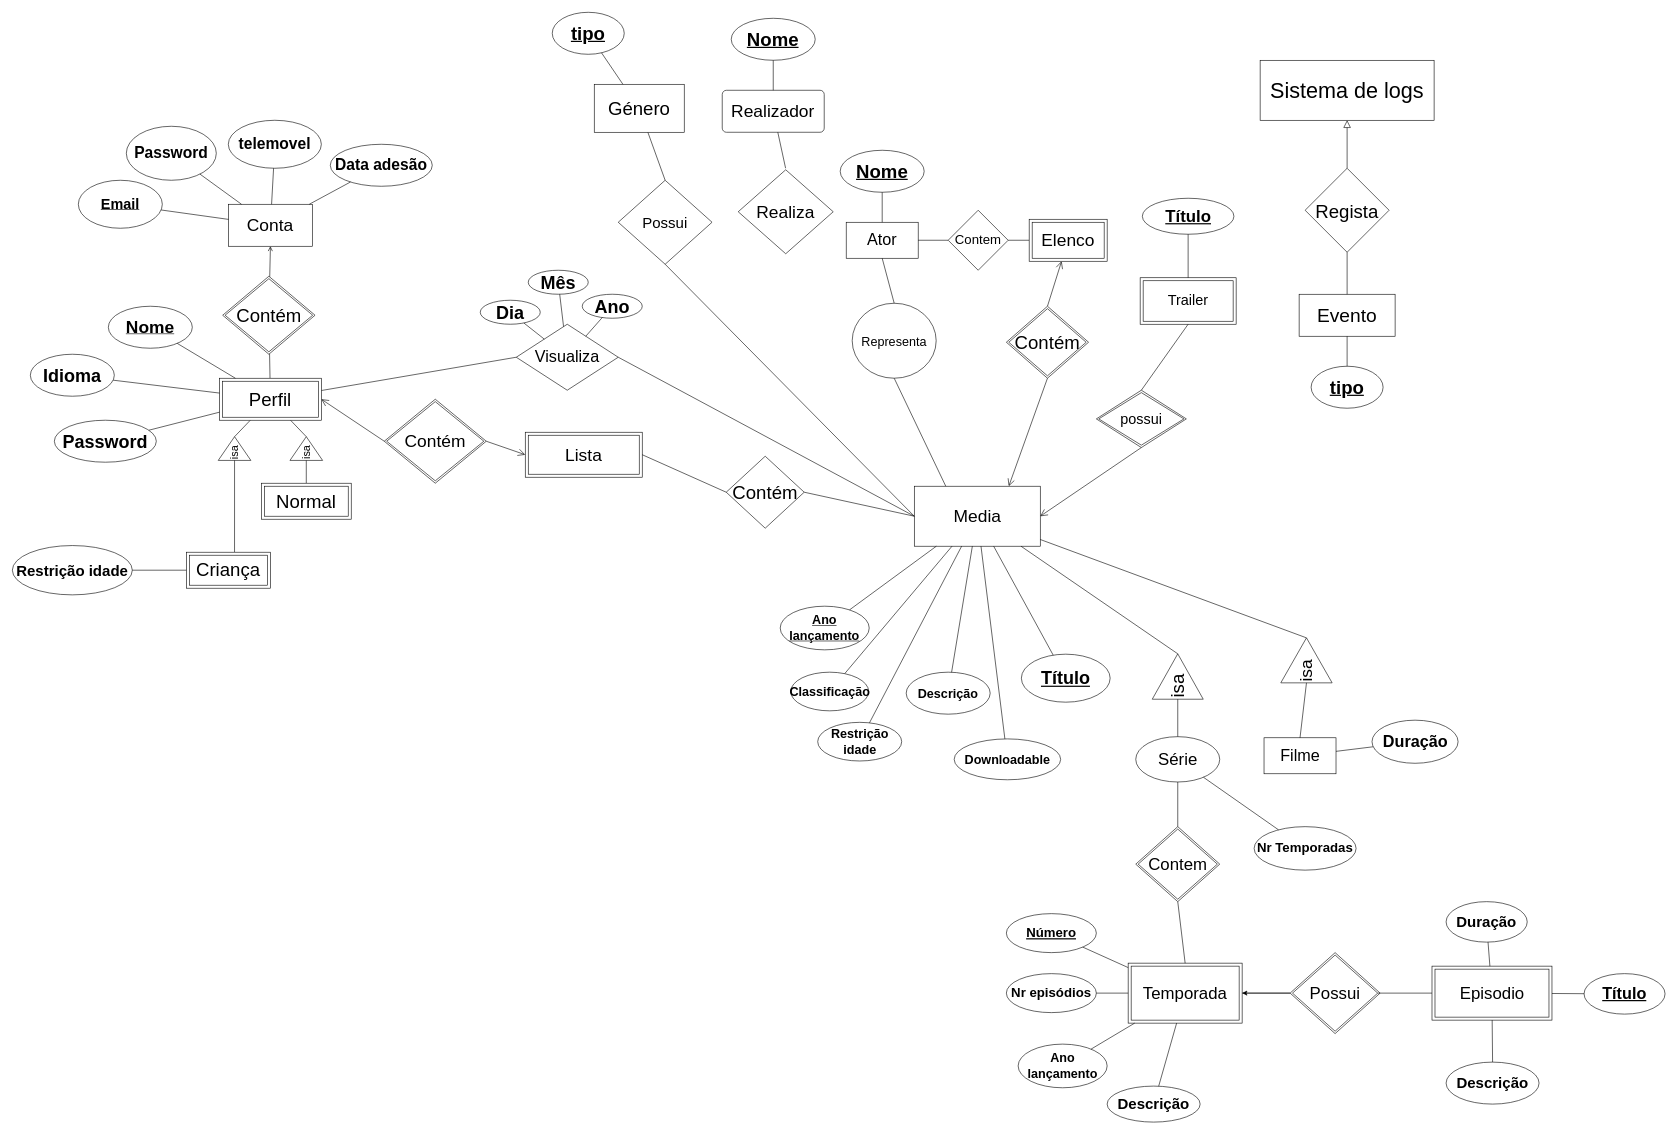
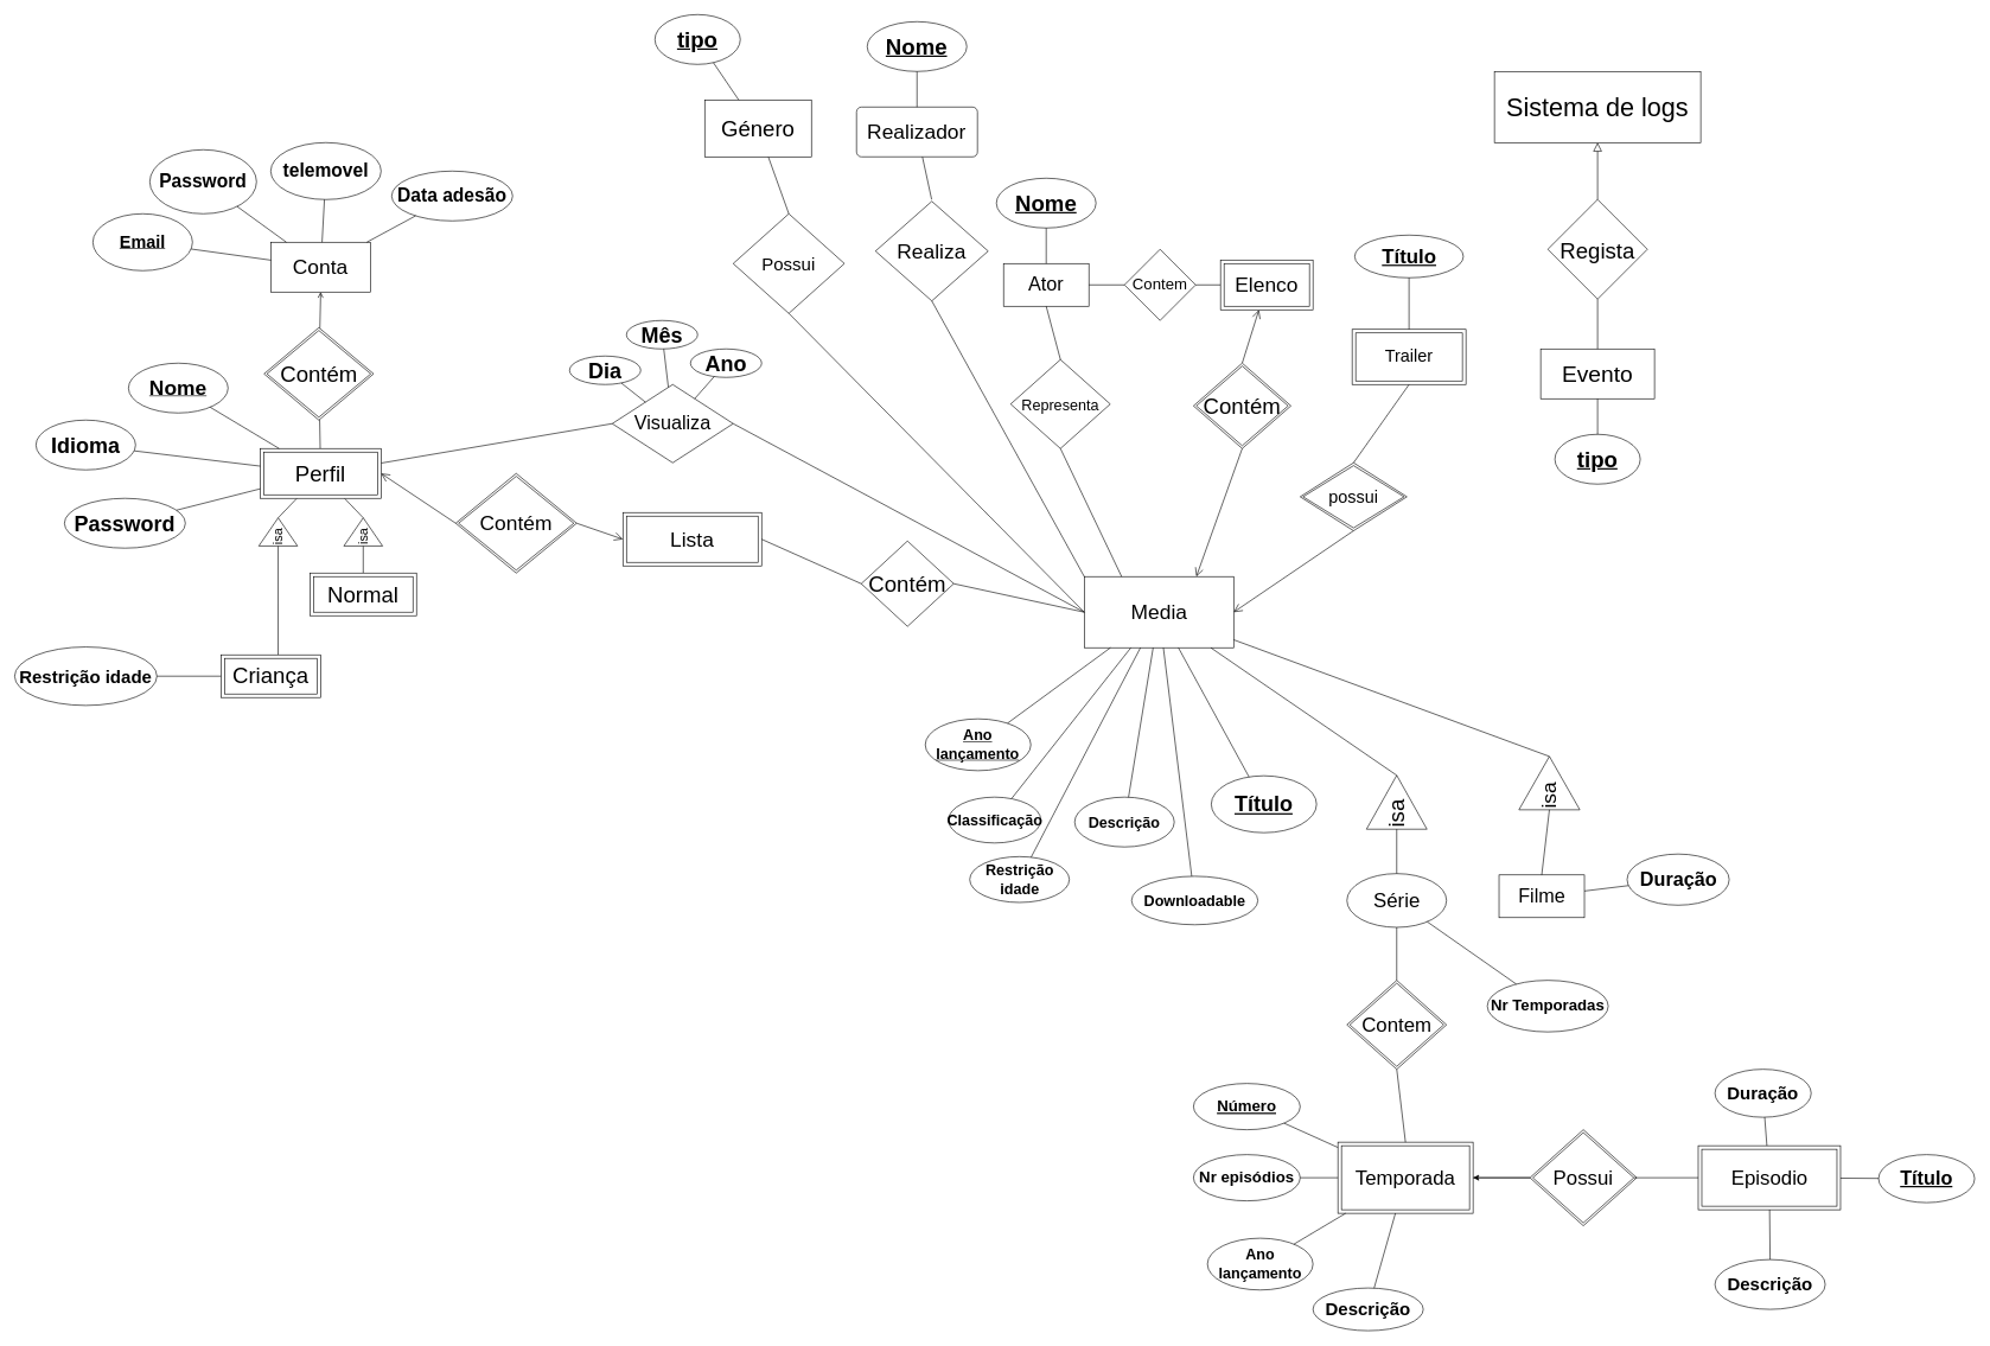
- <mxCell id="18" value="&lt;font style=&quot;font-size: 21px&quot;&gt;Representa&lt;/font&gt;" style="ellipse;whiteSpace=wrap;html=1;fontSize=19;" vertex="1" parent="1"><mxGeometry x="1420" y="505" width="140" height="125" as="geometry" /></mxCell>
+ <mxCell id="18" value="&lt;font style=&quot;font-size: 21px&quot;&gt;Representa&lt;/font&gt;" style="rhombus;whiteSpace=wrap;html=1;fontSize=19;" vertex="1" parent="1"><mxGeometry x="1420" y="505" width="140" height="125" as="geometry" /></mxCell>
+ <mxCell id="56" value="" style="endArrow=none;html=1;rounded=0;fontSize=29;startSize=10;endSize=10;entryX=0.5;entryY=1;entryDx=0;entryDy=0;exitX=0;exitY=0;exitDx=0;exitDy=0;" edge="1" parent="1" source="3" target="55"><mxGeometry relative="1" as="geometry"><mxPoint x="1060" y="1010" as="sourcePoint" /><mxPoint x="1220" y="1010" as="targetPoint" /></mxGeometry></mxCell>
- <mxCell id="87" value="&lt;b&gt;Classificação&lt;/b&gt;" style="ellipse;whiteSpace=wrap;html=1;align=center;fontSize=21;" vertex="1" parent="1"><mxGeometry x="1317.5" y="1120" width="130" height="64.44" as="geometry" /></mxCell>
+ <mxCell id="87" value="&lt;b&gt;Classificação&lt;/b&gt;" style="ellipse;whiteSpace=wrap;html=1;align=center;fontSize=21;" vertex="1" parent="1"><mxGeometry x="1332.5" y="1120" width="130" height="64.44" as="geometry" /></mxCell>
